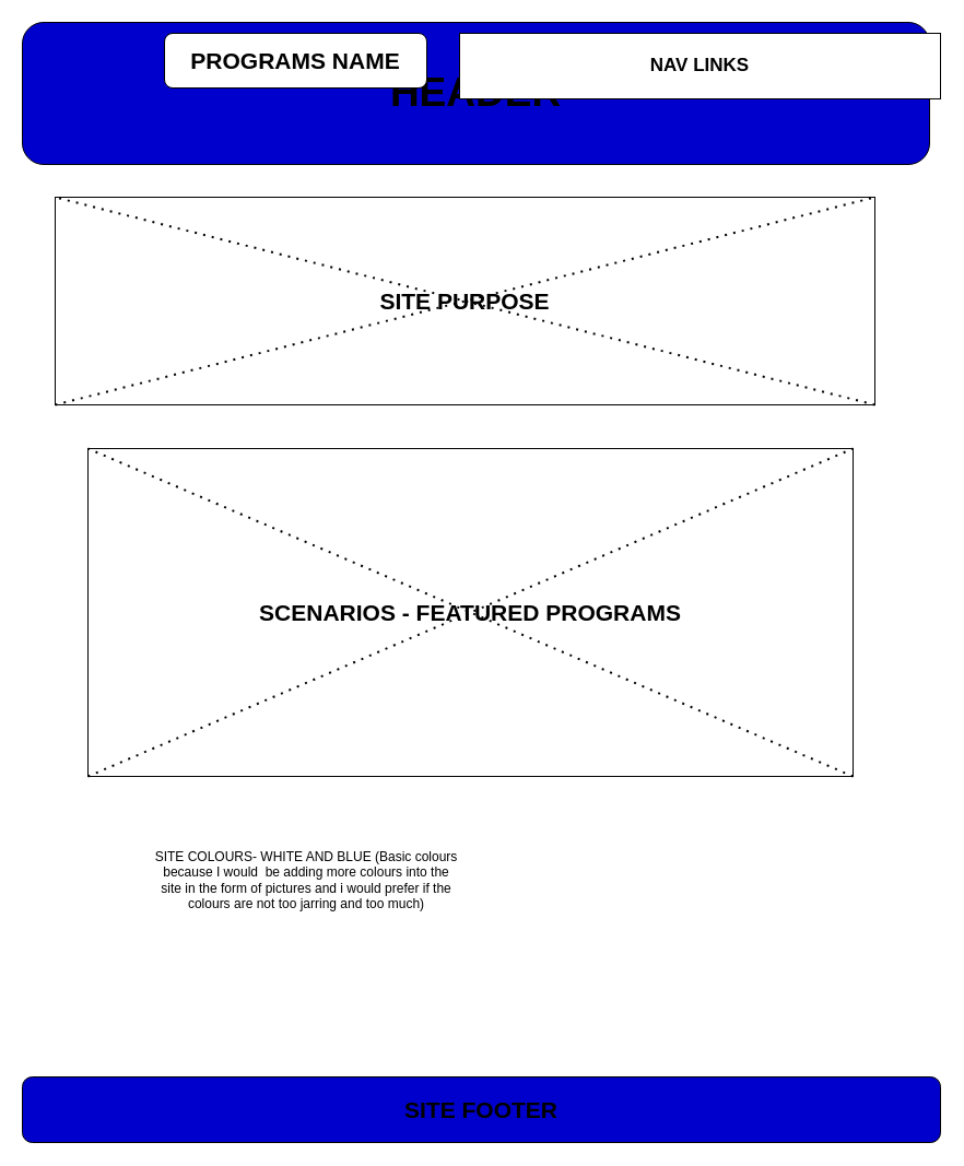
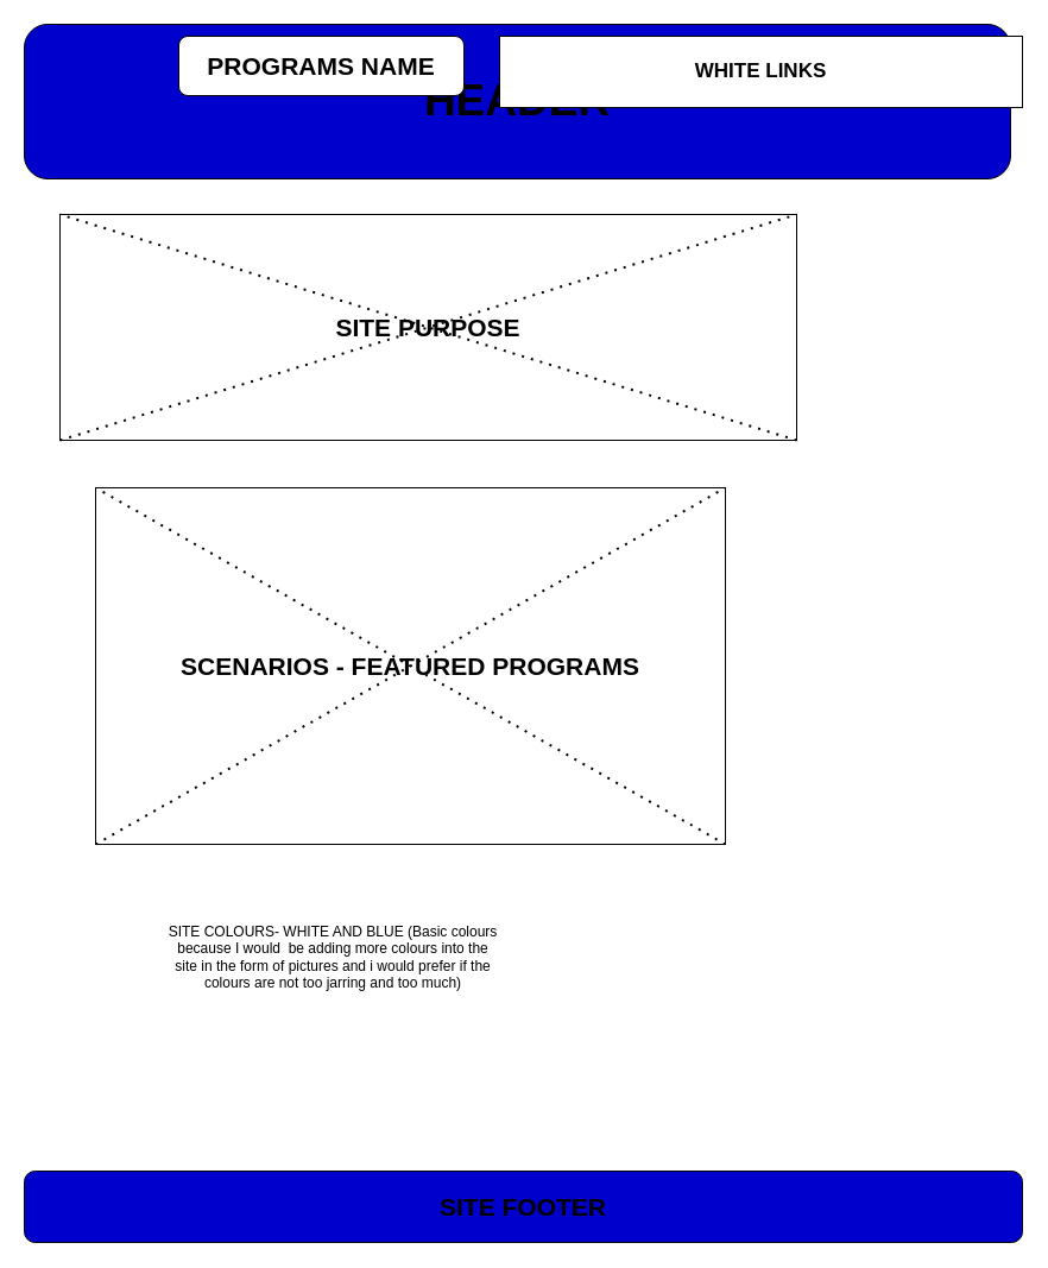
- <mxCell id="3" value="NAV LINKS" style="rounded=0;whiteSpace=wrap;html=1;fontStyle=1;fontSize=17;" parent="1" vertex="1"><mxGeometry x="420" y="30" width="440" height="60" as="geometry" /></mxCell>
+ <mxCell id="3" value="WHITE LINKS" style="rounded=0;whiteSpace=wrap;html=1;fontStyle=1;fontSize=17;" parent="1" vertex="1"><mxGeometry x="420" y="30" width="440" height="60" as="geometry" /></mxCell>
- <mxCell id="6" value="SITE PURPOSE" style="rounded=0;whiteSpace=wrap;html=1;fontStyle=1;fontSize=21;" parent="1" vertex="1"><mxGeometry x="50" y="180" width="750" height="190" as="geometry" /></mxCell>
+ <mxCell id="6" value="SITE PURPOSE" style="rounded=0;whiteSpace=wrap;html=1;fontStyle=1;fontSize=21;" parent="1" vertex="1"><mxGeometry x="50" y="180" width="620" height="190" as="geometry" /></mxCell>
- <mxCell id="7" value="SCENARIOS - FEATURED PROGRAMS" style="rounded=0;whiteSpace=wrap;html=1;fontStyle=1;fontSize=21;" parent="1" vertex="1"><mxGeometry x="80" y="410" width="700" height="300" as="geometry" /></mxCell>
+ <mxCell id="7" value="SCENARIOS - FEATURED PROGRAMS" style="rounded=0;whiteSpace=wrap;html=1;fontStyle=1;fontSize=21;" parent="1" vertex="1"><mxGeometry x="80" y="410" width="530" height="300" as="geometry" /></mxCell>
